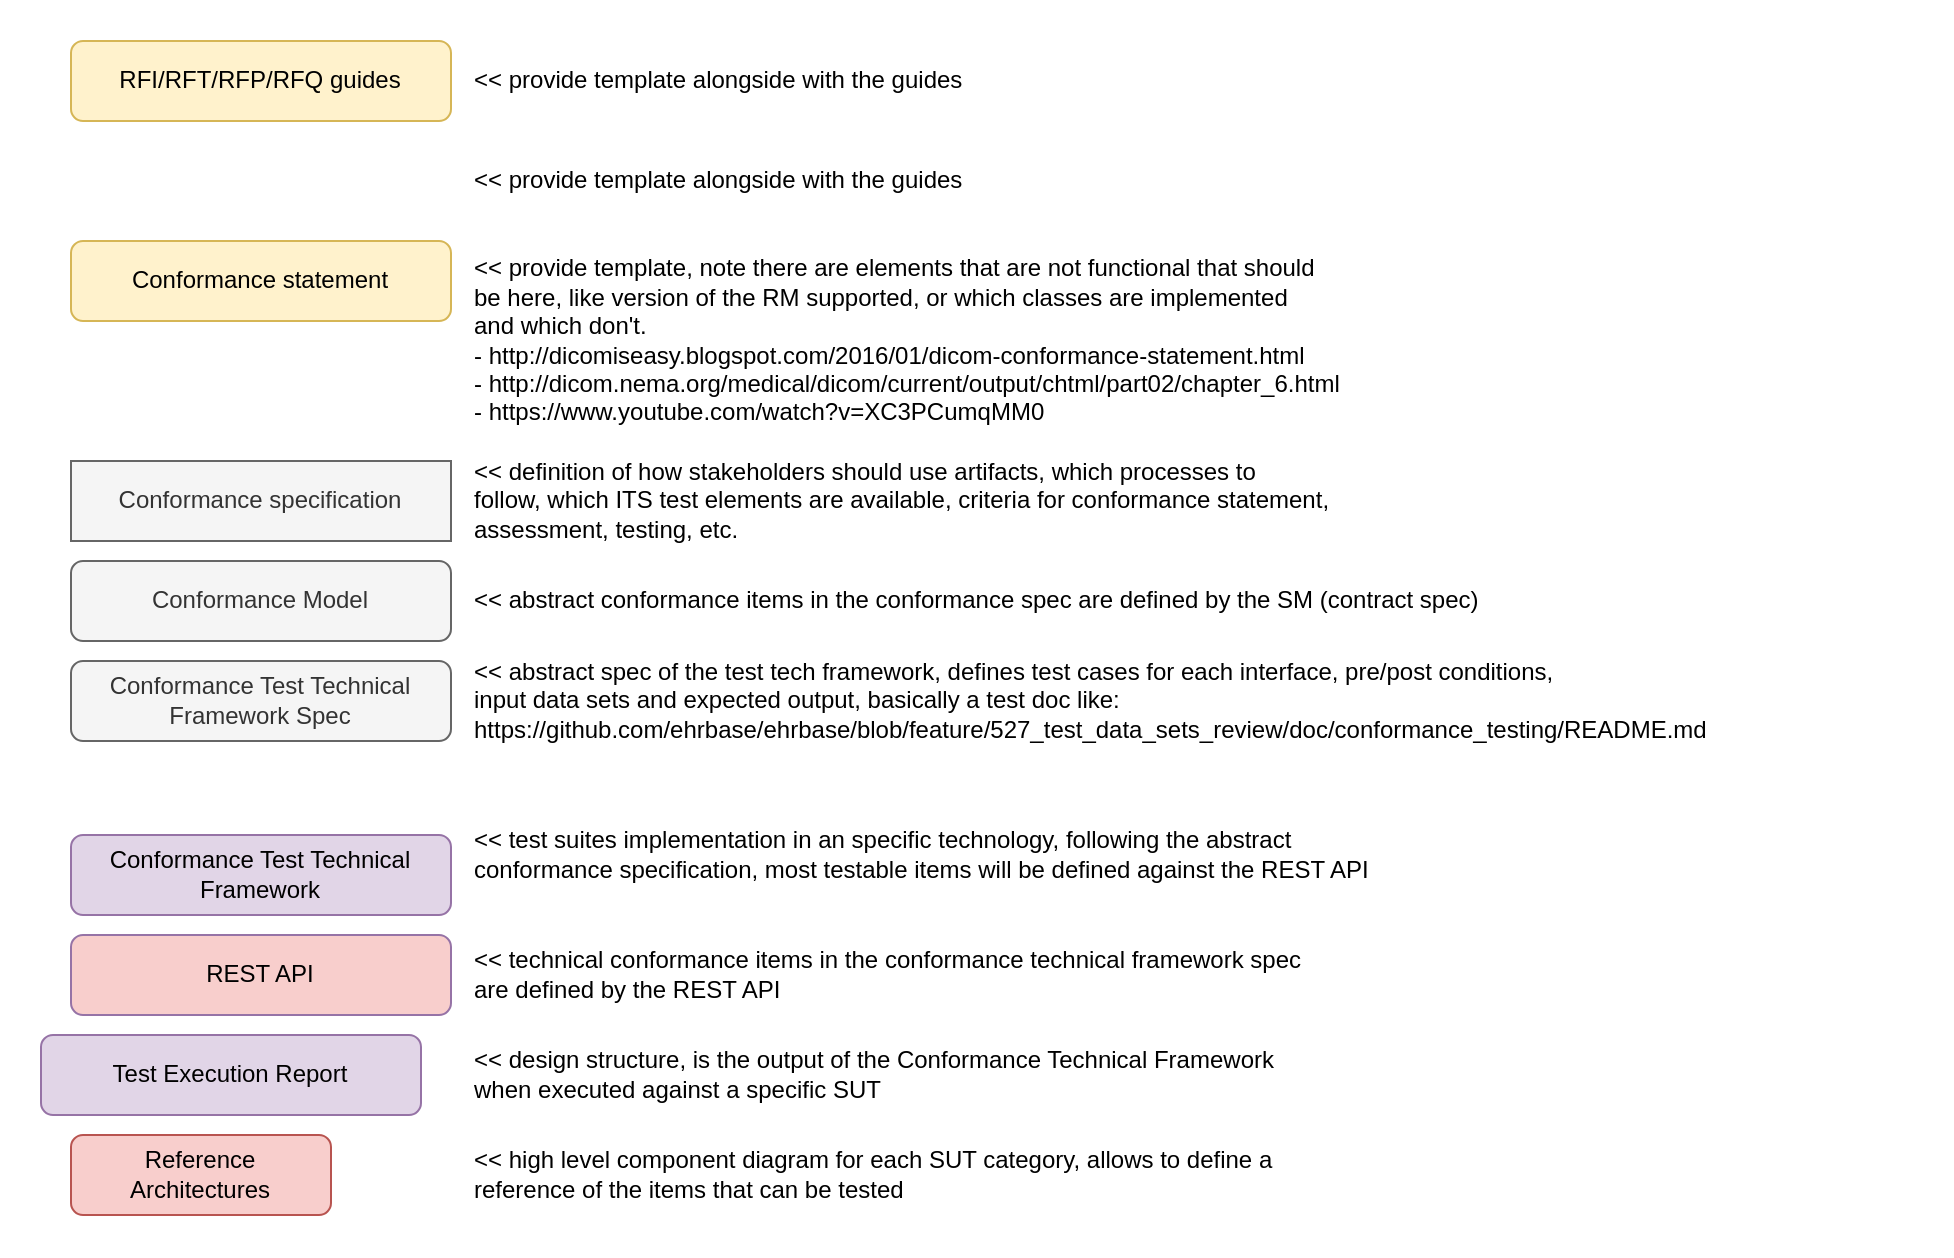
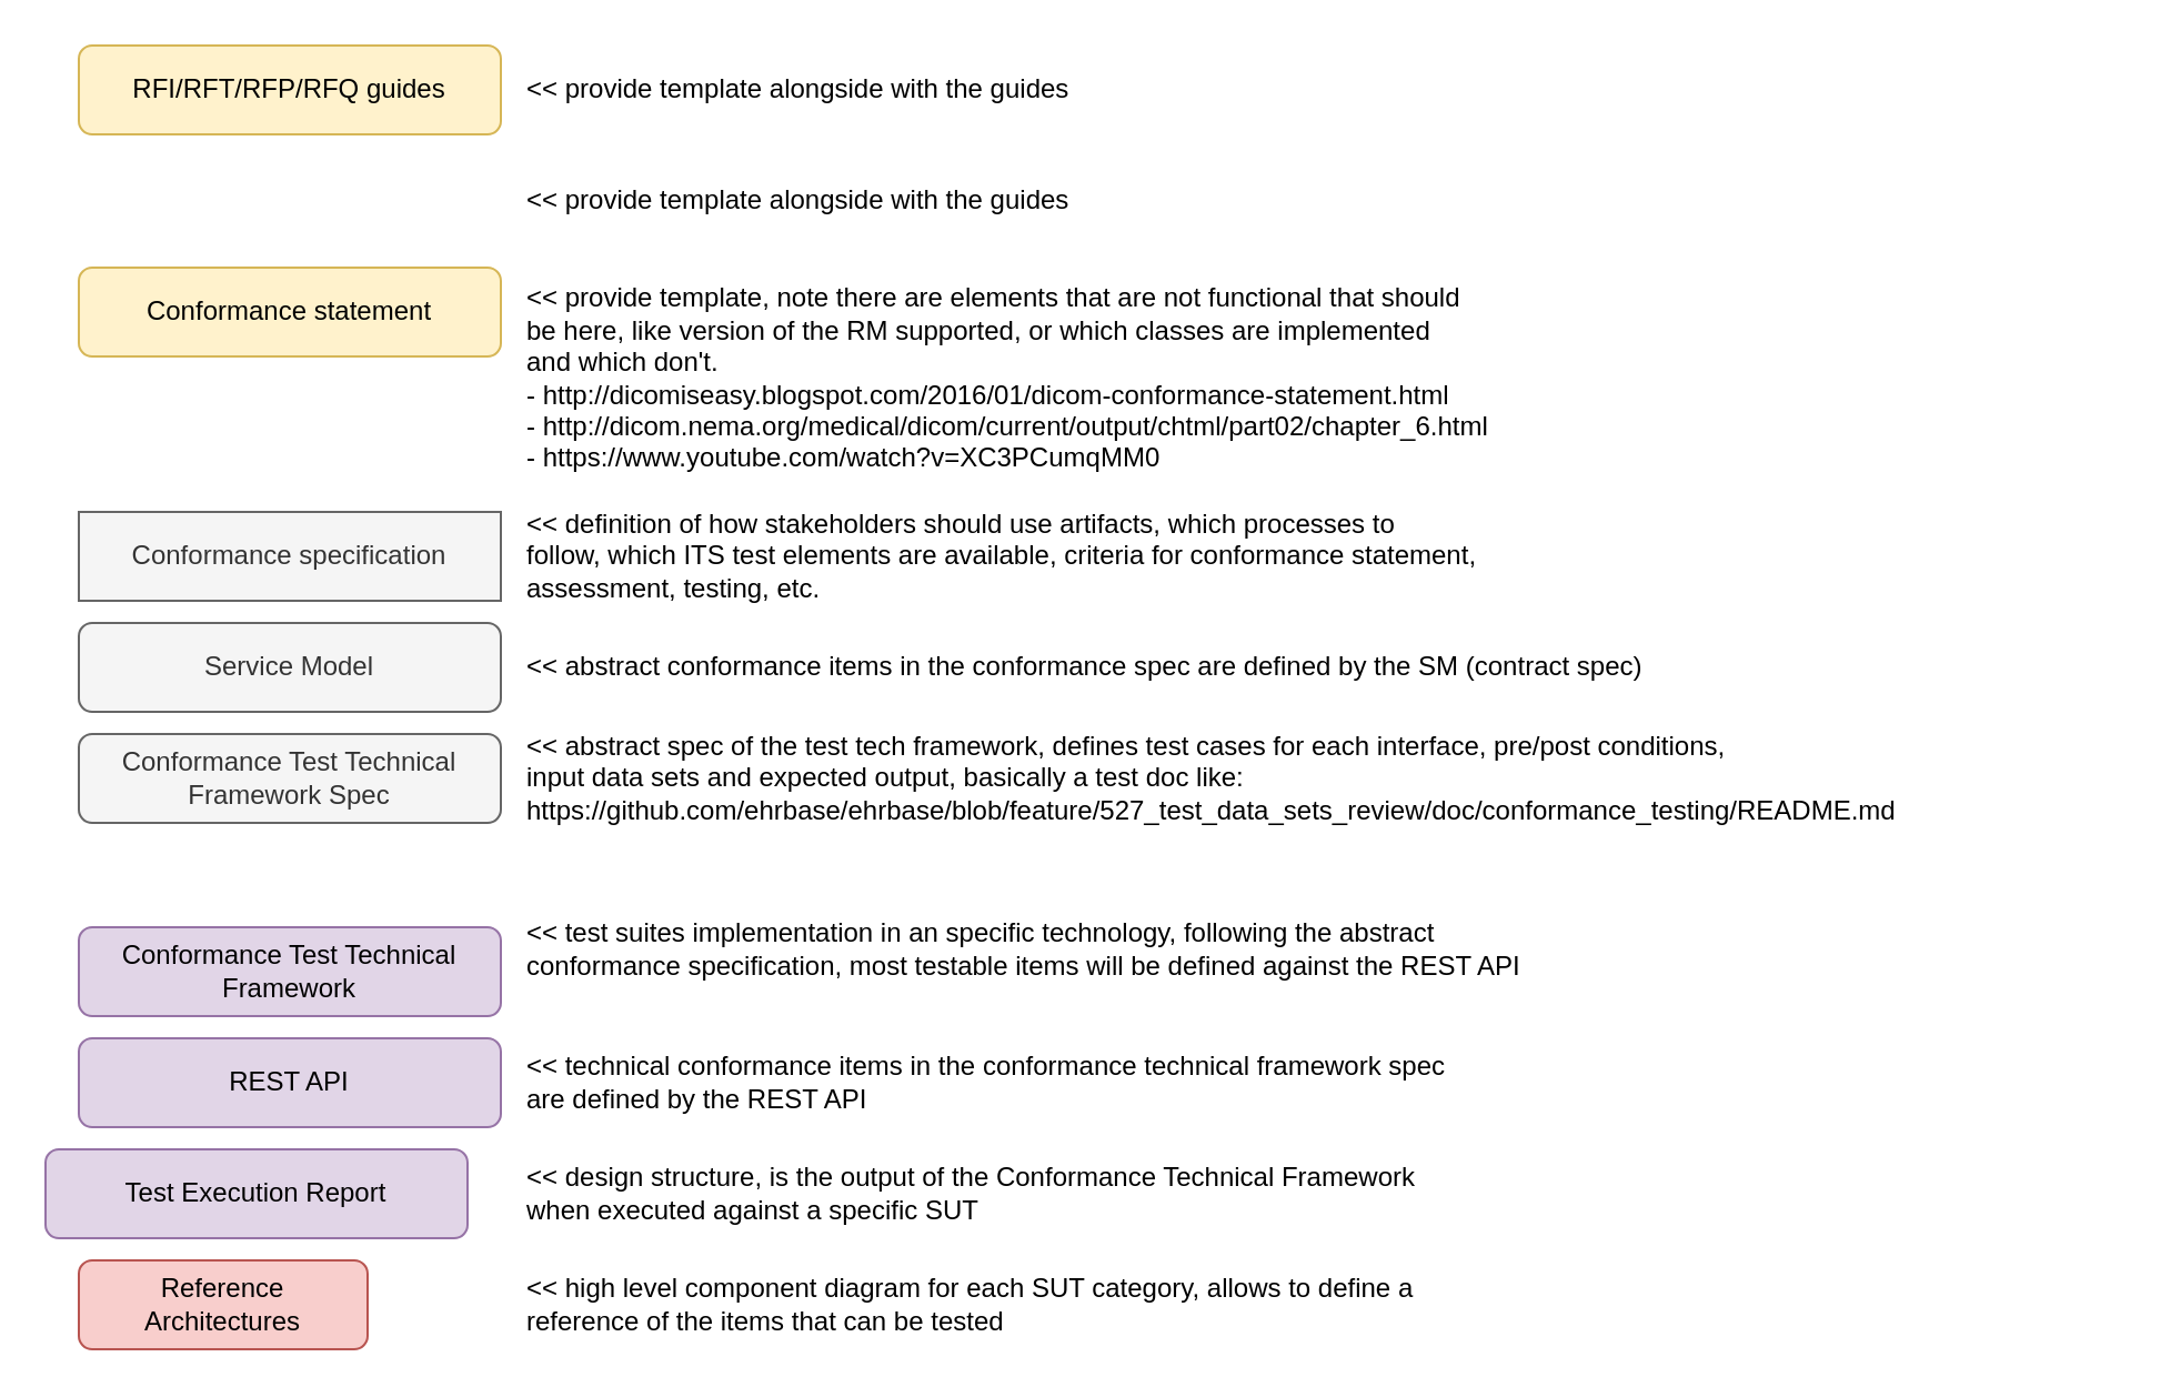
- <mxCell id="8" value="Conformance Model" style="rounded=1;whiteSpace=wrap;html=1;fillColor=#f5f5f5;strokeColor=#666666;fontColor=#333333;" parent="1" vertex="1"><mxGeometry x="35" y="280" width="190" height="40" as="geometry" /></mxCell>
+ <mxCell id="8" value="Service Model" style="rounded=1;whiteSpace=wrap;html=1;fillColor=#f5f5f5;strokeColor=#666666;fontColor=#333333;" parent="1" vertex="1"><mxGeometry x="35" y="280" width="190" height="40" as="geometry" /></mxCell>
- <mxCell id="12" value="REST API" style="rounded=1;whiteSpace=wrap;html=1;fillColor=#f8cecc;strokeColor=#9673a6;" parent="1" vertex="1"><mxGeometry x="35" y="467" width="190" height="40" as="geometry" /></mxCell>
+ <mxCell id="12" value="REST API" style="rounded=1;whiteSpace=wrap;html=1;fillColor=#e1d5e7;strokeColor=#9673a6;" parent="1" vertex="1"><mxGeometry x="35" y="467" width="190" height="40" as="geometry" /></mxCell>
